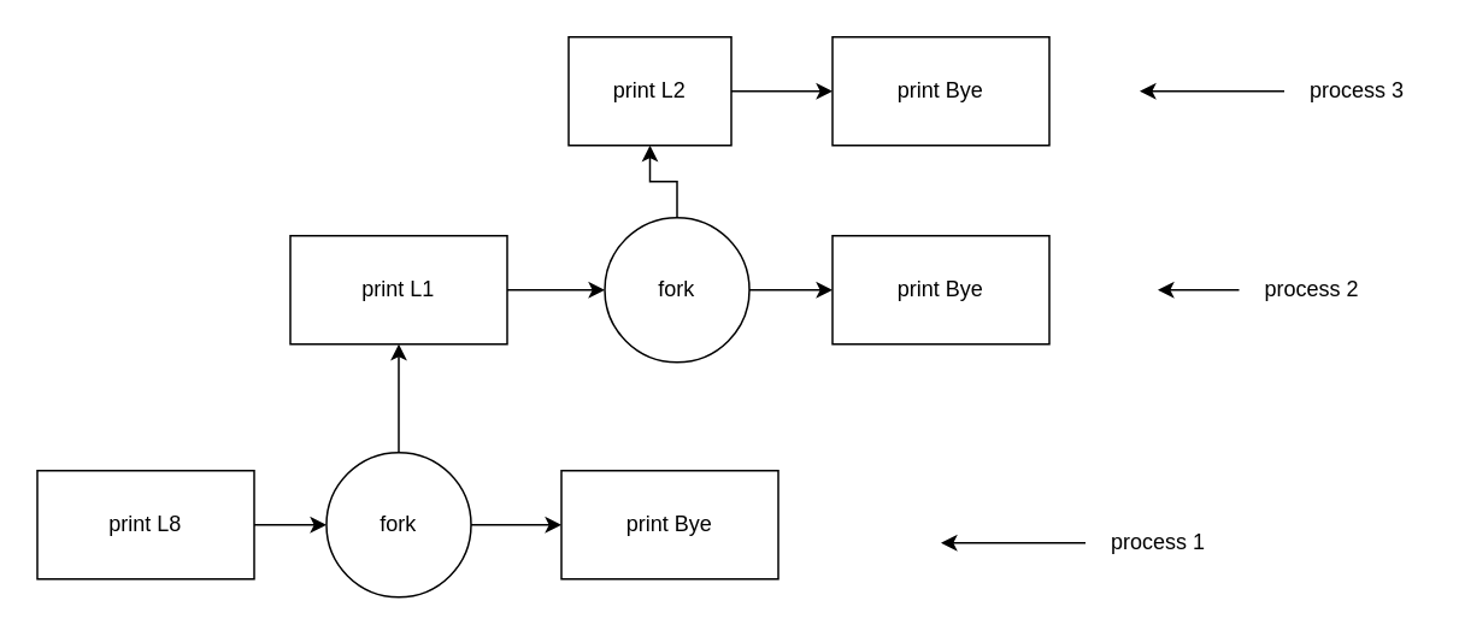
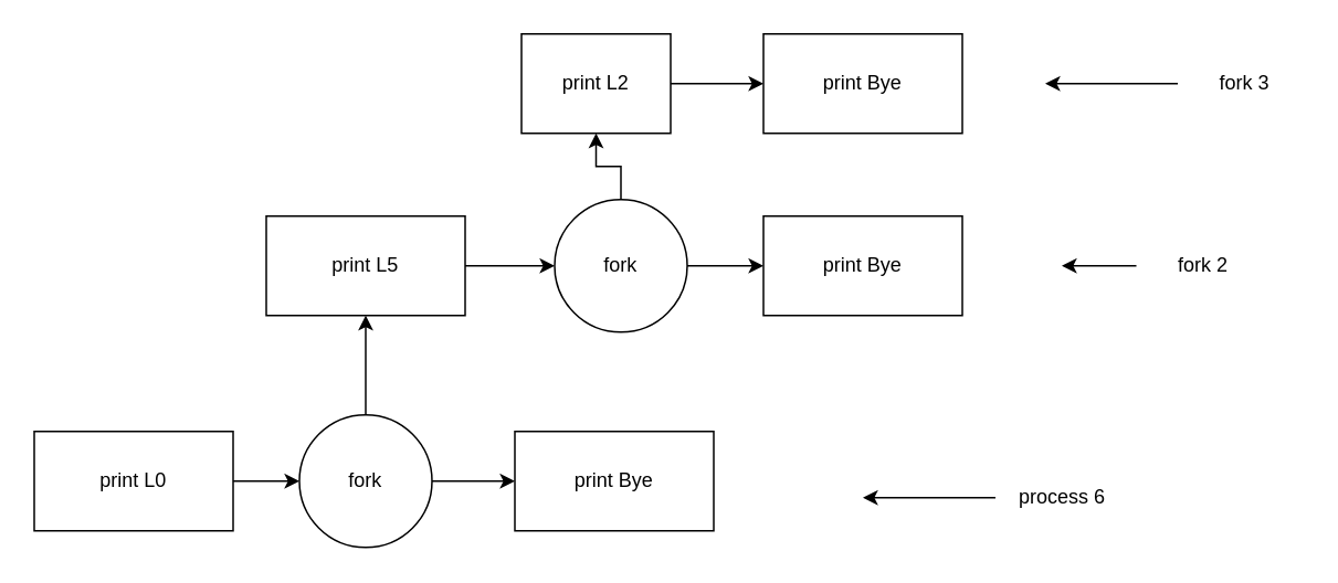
- <mxCell id="22" value="process 3" style="text;html=1;align=center;verticalAlign=middle;resizable=0;points=[];autosize=1;" vertex="1" parent="1"><mxGeometry x="715" y="40" width="70" height="20" as="geometry" /></mxCell>
+ <mxCell id="22" value="fork 3" style="text;html=1;align=center;verticalAlign=middle;resizable=0;points=[];autosize=1;" vertex="1" parent="1"><mxGeometry x="715" y="40" width="70" height="20" as="geometry" /></mxCell>
- <mxCell id="8" value="print L1" style="rounded=0;whiteSpace=wrap;html=1;" vertex="1" parent="1"><mxGeometry x="160" y="130" width="120" height="60" as="geometry" /></mxCell>
+ <mxCell id="8" value="print L5" style="rounded=0;whiteSpace=wrap;html=1;" vertex="1" parent="1"><mxGeometry x="160" y="130" width="120" height="60" as="geometry" /></mxCell>
- <mxCell id="20" value="process 2" style="text;html=1;align=center;verticalAlign=middle;resizable=0;points=[];autosize=1;" vertex="1" parent="1"><mxGeometry x="690" y="150" width="70" height="20" as="geometry" /></mxCell>
+ <mxCell id="20" value="fork 2" style="text;html=1;align=center;verticalAlign=middle;resizable=0;points=[];autosize=1;" vertex="1" parent="1"><mxGeometry x="690" y="150" width="70" height="20" as="geometry" /></mxCell>
- <mxCell id="3" value="print L8" style="rounded=0;whiteSpace=wrap;html=1;" vertex="1" parent="1"><mxGeometry x="20" y="260" width="120" height="60" as="geometry" /></mxCell>
+ <mxCell id="3" value="print L0" style="rounded=0;whiteSpace=wrap;html=1;" vertex="1" parent="1"><mxGeometry x="20" y="260" width="120" height="60" as="geometry" /></mxCell>
- <mxCell id="18" value="process 1" style="text;html=1;align=center;verticalAlign=middle;resizable=0;points=[];autosize=1;" vertex="1" parent="1"><mxGeometry x="605" y="290" width="70" height="20" as="geometry" /></mxCell>
+ <mxCell id="18" value="process 6" style="text;html=1;align=center;verticalAlign=middle;resizable=0;points=[];autosize=1;" vertex="1" parent="1"><mxGeometry x="605" y="290" width="70" height="20" as="geometry" /></mxCell>
